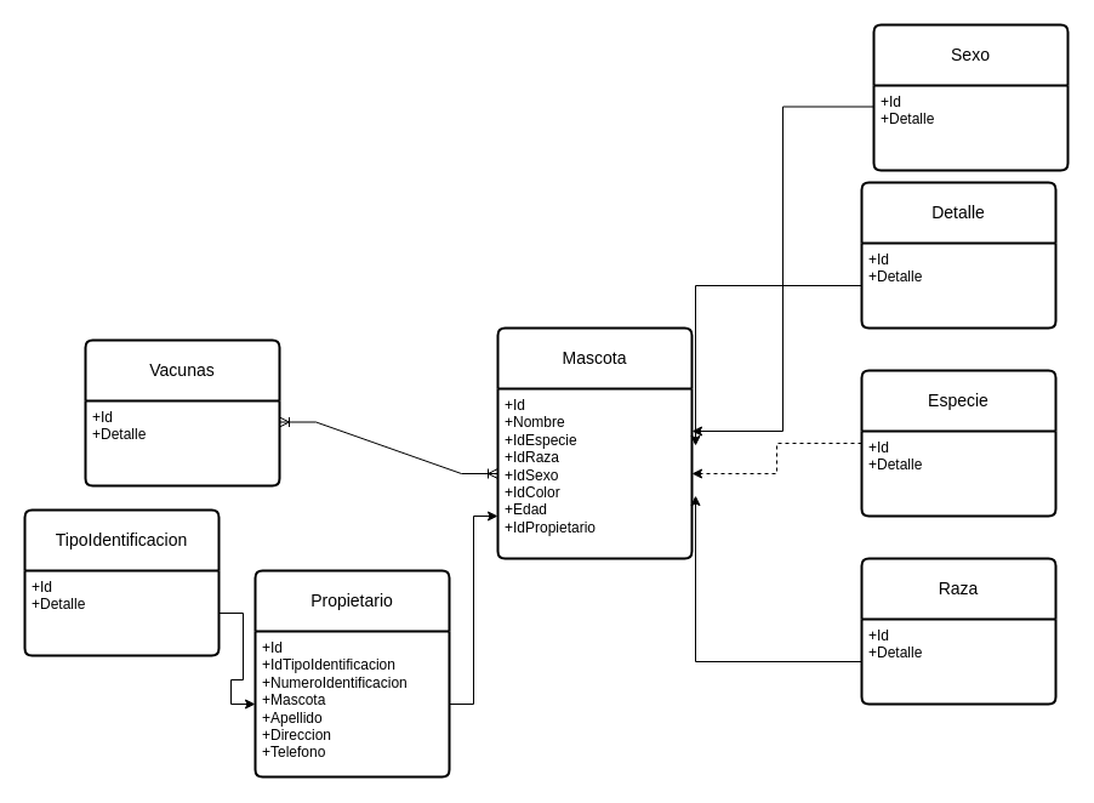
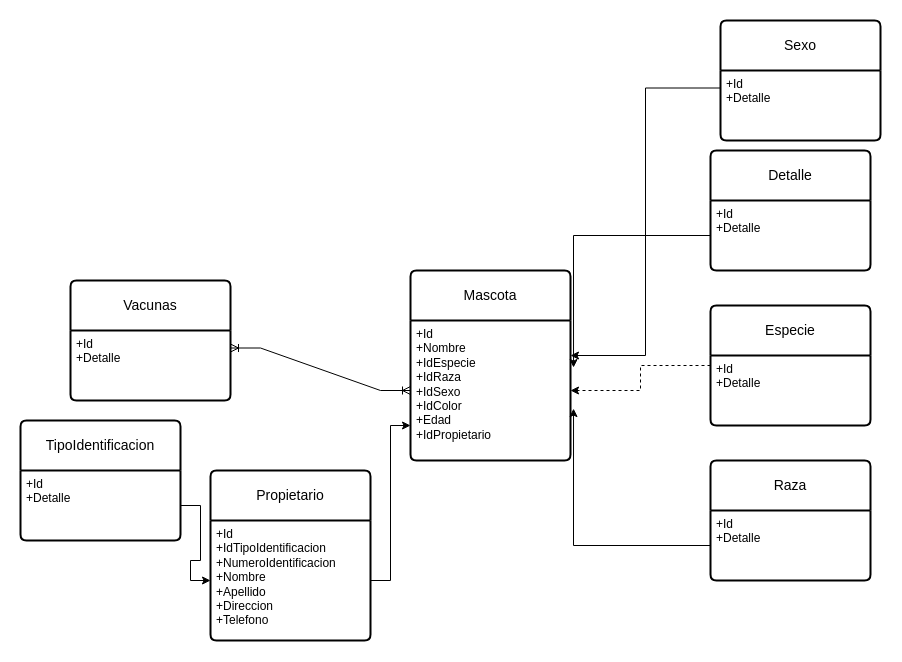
- <mxCell id="16" value="+Id&lt;br&gt;+IdTipoIdentificacion&lt;br&gt;+NumeroIdentificacion&lt;br&gt;+Mascota&lt;br&gt;+Apellido&lt;br&gt;+Direccion&lt;br&gt;+Telefono" style="align=left;strokeColor=none;fillColor=none;spacingLeft=4;fontSize=12;verticalAlign=top;resizable=0;rotatable=0;part=1;html=1;" parent="15" vertex="1"><mxGeometry y="50" width="160" height="120" as="geometry" /></mxCell>
+ <mxCell id="16" value="+Id&lt;br&gt;+IdTipoIdentificacion&lt;br&gt;+NumeroIdentificacion&lt;br&gt;+Nombre&lt;br&gt;+Apellido&lt;br&gt;+Direccion&lt;br&gt;+Telefono" style="align=left;strokeColor=none;fillColor=none;spacingLeft=4;fontSize=12;verticalAlign=top;resizable=0;rotatable=0;part=1;html=1;" parent="15" vertex="1"><mxGeometry y="50" width="160" height="120" as="geometry" /></mxCell>
